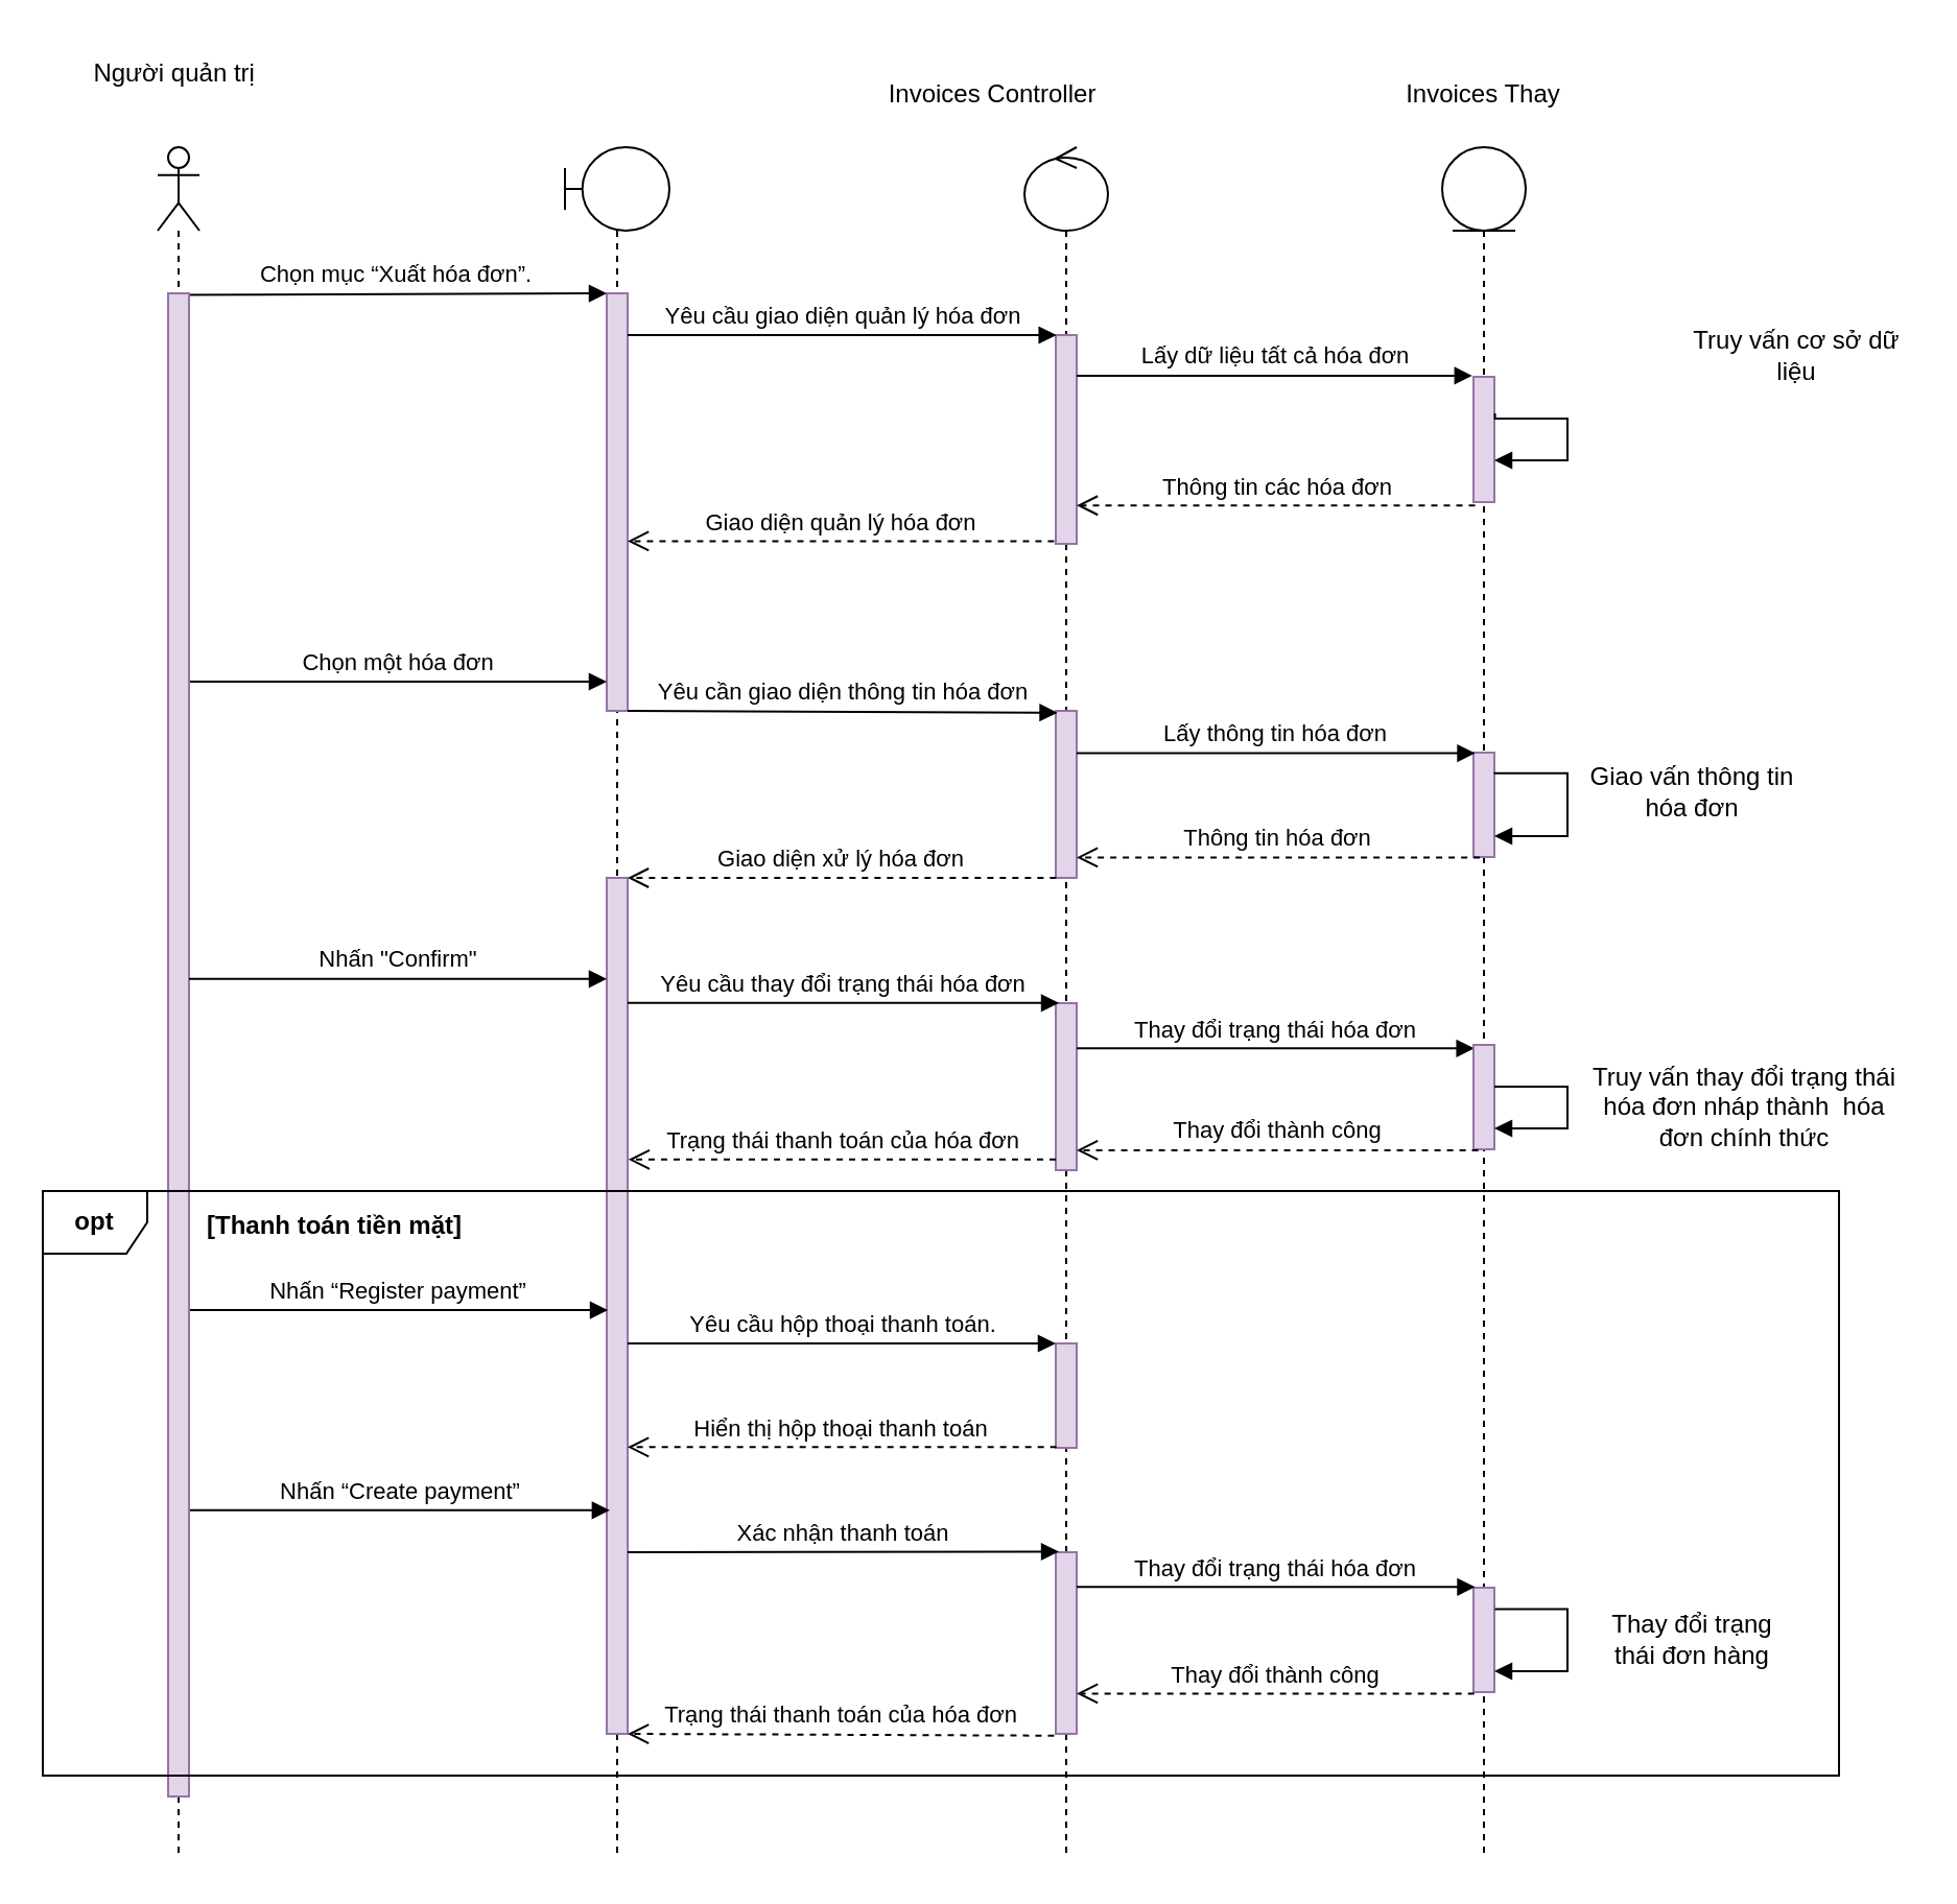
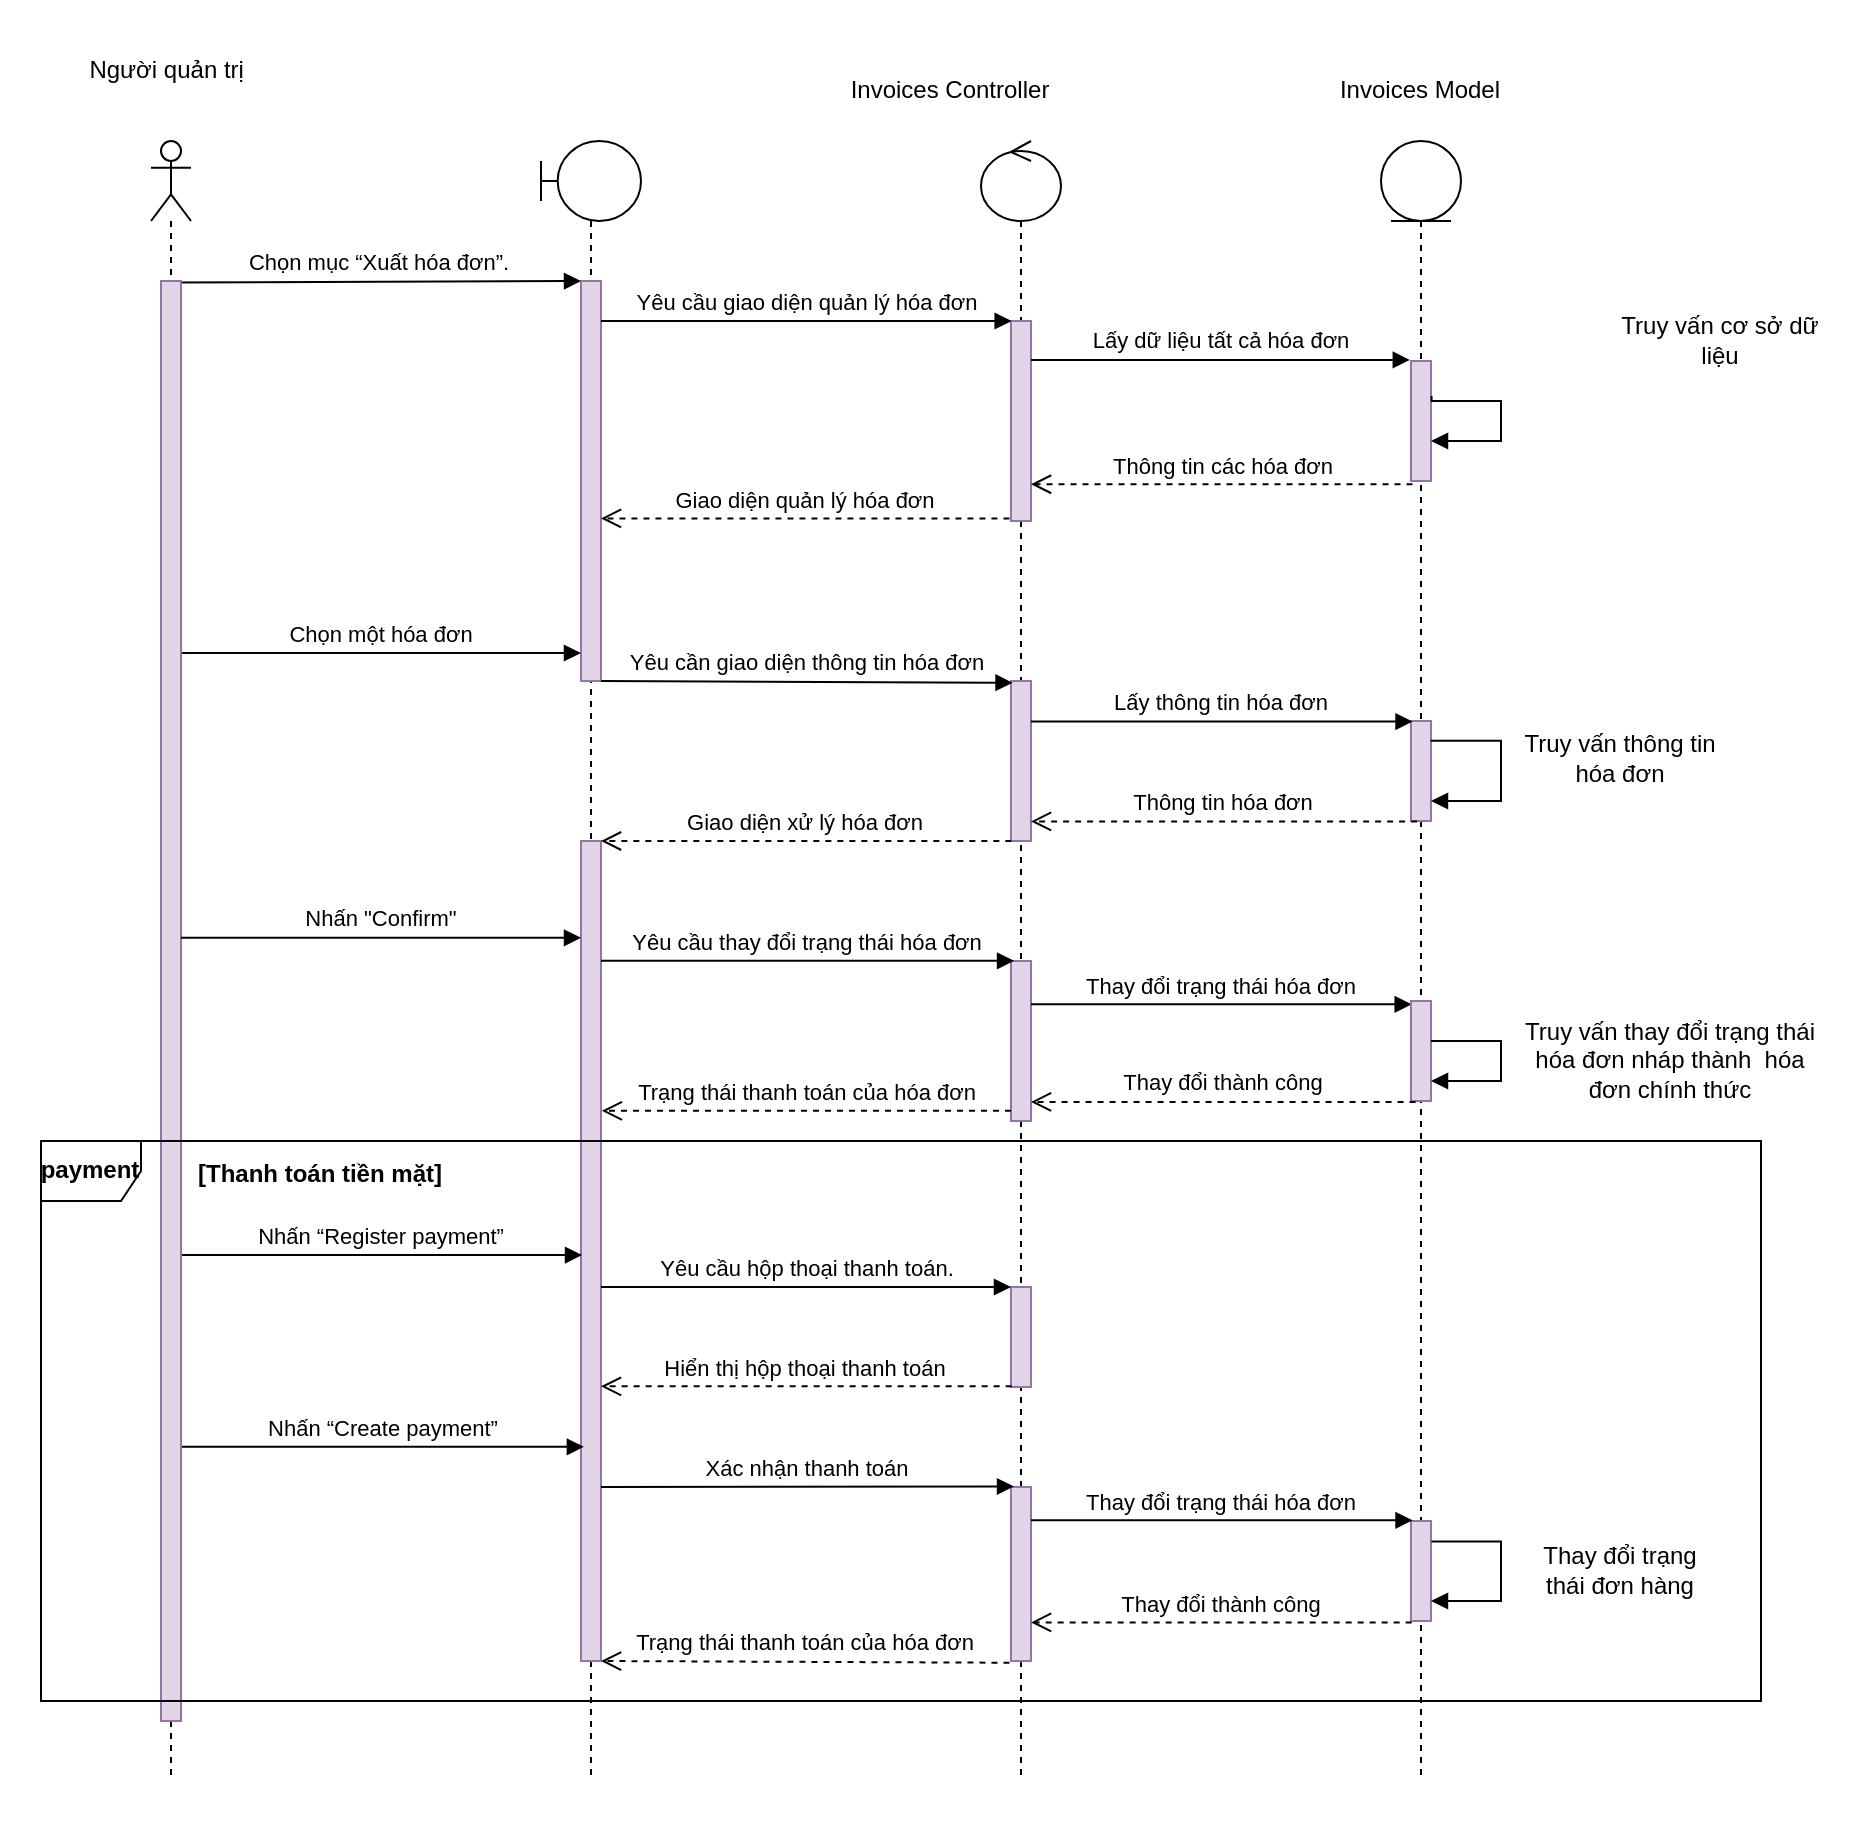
- <mxCell id="24" value="Invoices Thay" style="text;html=1;strokeColor=none;fillColor=none;align=center;verticalAlign=middle;whiteSpace=wrap;rounded=0;" parent="1" vertex="1"><mxGeometry x="660" width="100" height="30" as="geometry" y="30" /></mxCell>
+ <mxCell id="24" value="Invoices Model" style="text;html=1;strokeColor=none;fillColor=none;align=center;verticalAlign=middle;whiteSpace=wrap;rounded=0;" parent="1" vertex="1"><mxGeometry x="660" width="100" height="30" as="geometry" y="30" /></mxCell>
- <mxCell id="19" value="Giao vấn thông tin hóa đơn" style="text;html=1;strokeColor=none;fillColor=none;align=center;verticalAlign=middle;whiteSpace=wrap;rounded=0;" parent="1" vertex="1"><mxGeometry x="759.99" y="364" width="100" height="30" as="geometry" /></mxCell>
+ <mxCell id="19" value="Truy vấn thông tin hóa đơn" style="text;html=1;strokeColor=none;fillColor=none;align=center;verticalAlign=middle;whiteSpace=wrap;rounded=0;" parent="1" vertex="1"><mxGeometry x="759.99" y="364" width="100" height="30" as="geometry" /></mxCell>
- <mxCell id="43" value="&lt;b&gt;opt&lt;/b&gt;" style="shape=umlFrame;whiteSpace=wrap;html=1;width=50;height=30;" parent="1" vertex="1"><mxGeometry x="20" y="570" width="860" height="280" as="geometry" /></mxCell>
+ <mxCell id="43" value="&lt;b&gt;payment&lt;/b&gt;" style="shape=umlFrame;whiteSpace=wrap;html=1;width=50;height=30;" parent="1" vertex="1"><mxGeometry x="20" y="570" width="860" height="280" as="geometry" /></mxCell>
